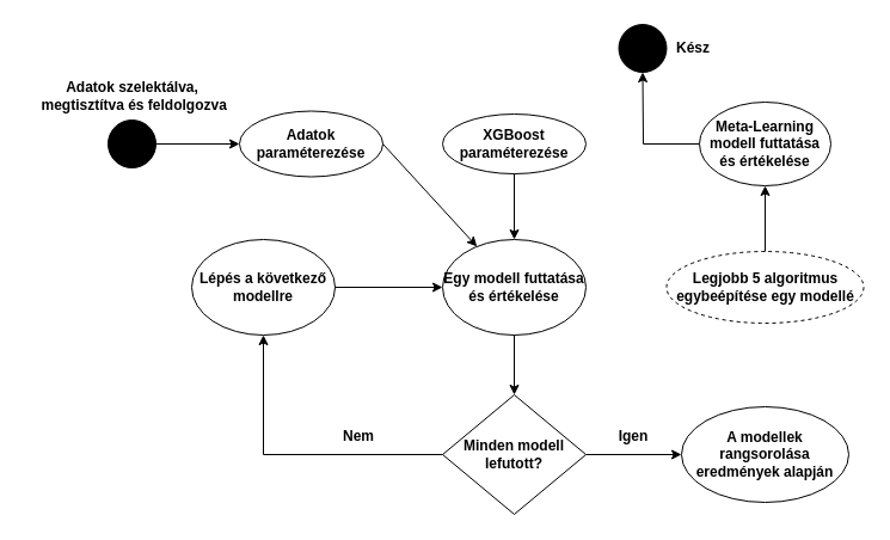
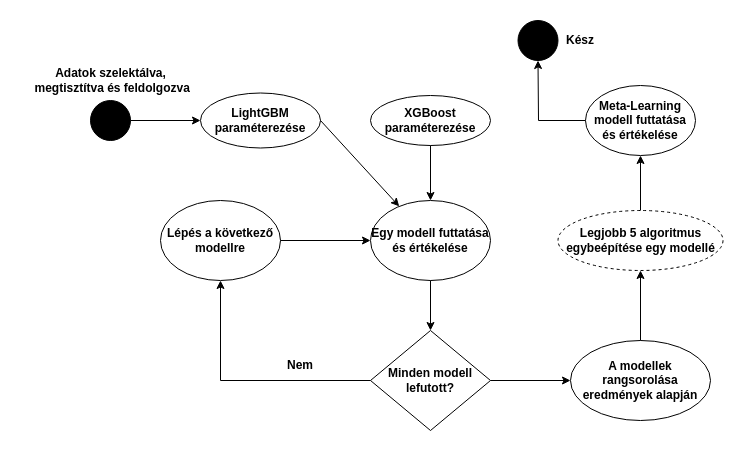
- <mxCell id="5" value="&lt;b&gt;Adatok paraméterezése&lt;br&gt;&lt;/b&gt;" style="ellipse;whiteSpace=wrap;html=1;" vertex="1" parent="1"><mxGeometry x="200" y="92.5" width="120" height="55" as="geometry" /></mxCell>
+ <mxCell id="5" value="&lt;b&gt;LightGBM paraméterezése&lt;br&gt;&lt;/b&gt;" style="ellipse;whiteSpace=wrap;html=1;" vertex="1" parent="1"><mxGeometry x="200" y="92.5" width="120" height="55" as="geometry" /></mxCell>
+ <mxCell id="20" value="" style="endArrow=classic;html=1;rounded=0;exitX=0.5;exitY=0;exitDx=0;exitDy=0;entryX=0.5;entryY=1;entryDx=0;entryDy=0;" edge="1" parent="1" source="16" target="19"><mxGeometry width="50" height="50" relative="1" as="geometry"><mxPoint x="390" y="280" as="sourcePoint" /><mxPoint x="440" y="230" as="targetPoint" /></mxGeometry></mxCell>
- <mxCell id="18" value="&lt;b&gt;Igen&lt;/b&gt;" style="text;html=1;strokeColor=none;fillColor=none;align=center;verticalAlign=middle;whiteSpace=wrap;rounded=0;" vertex="1" parent="1"><mxGeometry x="500" y="350" width="60" height="30" as="geometry" /></mxCell>
